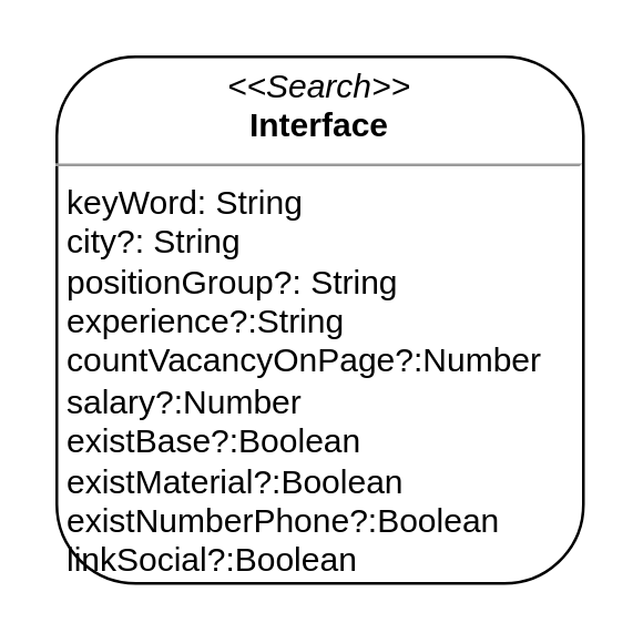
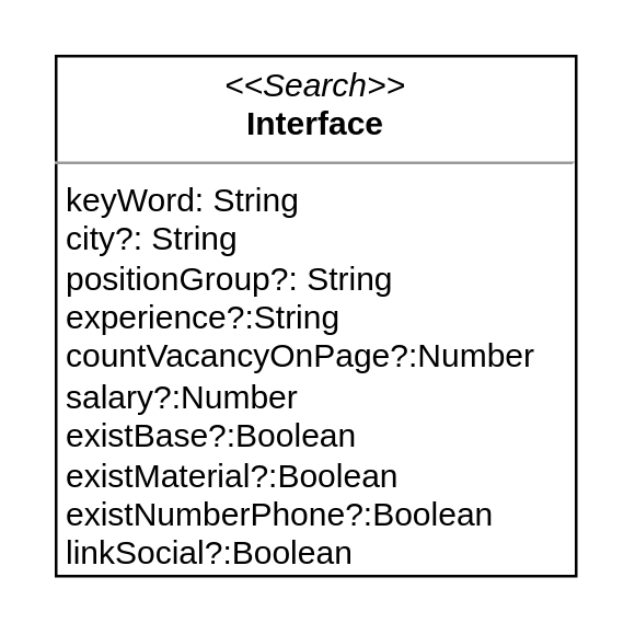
- <mxCell id="2" value="&lt;p style=&quot;margin: 0px ; margin-top: 4px ; text-align: center&quot;&gt;&lt;i&gt;&amp;lt;&amp;lt;Search&amp;gt;&amp;gt;&lt;/i&gt;&lt;br&gt;&lt;b&gt;Interface&lt;/b&gt;&lt;/p&gt;&lt;hr size=&quot;1&quot;&gt;&lt;p style=&quot;margin: 0px ; margin-left: 4px&quot;&gt;keyWord: String&lt;/p&gt;&lt;p style=&quot;margin: 0px ; margin-left: 4px&quot;&gt;city?: String&lt;/p&gt;&lt;p style=&quot;margin: 0px ; margin-left: 4px&quot;&gt;positionGroup?: String&lt;/p&gt;&lt;p style=&quot;margin: 0px ; margin-left: 4px&quot;&gt;experience?:String&lt;/p&gt;&lt;p style=&quot;margin: 0px ; margin-left: 4px&quot;&gt;countVacancyOnPage?:Number&lt;/p&gt;&lt;p style=&quot;margin: 0px ; margin-left: 4px&quot;&gt;salary?:Number&lt;/p&gt;&lt;p style=&quot;margin: 0px ; margin-left: 4px&quot;&gt;existBase?:Boolean&lt;/p&gt;&lt;p style=&quot;margin: 0px ; margin-left: 4px&quot;&gt;existMaterial?:Boolean&lt;/p&gt;&lt;p style=&quot;margin: 0px ; margin-left: 4px&quot;&gt;existNumberPhone?:Boolean&lt;/p&gt;&lt;p style=&quot;margin: 0px ; margin-left: 4px&quot;&gt;linkSocial?:Boolean&amp;nbsp; &amp;nbsp; &amp;nbsp; &amp;nbsp;&lt;/p&gt;" style="verticalAlign=top;align=left;overflow=fill;fontSize=12;fontFamily=Helvetica;html=1;rounded=1;" vertex="1" parent="1"><mxGeometry x="20" y="20" width="190" height="190" as="geometry" /></mxCell>
+ <mxCell id="2" value="&lt;p style=&quot;margin: 0px ; margin-top: 4px ; text-align: center&quot;&gt;&lt;i&gt;&amp;lt;&amp;lt;Search&amp;gt;&amp;gt;&lt;/i&gt;&lt;br&gt;&lt;b&gt;Interface&lt;/b&gt;&lt;/p&gt;&lt;hr size=&quot;1&quot;&gt;&lt;p style=&quot;margin: 0px ; margin-left: 4px&quot;&gt;keyWord: String&lt;/p&gt;&lt;p style=&quot;margin: 0px ; margin-left: 4px&quot;&gt;city?: String&lt;/p&gt;&lt;p style=&quot;margin: 0px ; margin-left: 4px&quot;&gt;positionGroup?: String&lt;/p&gt;&lt;p style=&quot;margin: 0px ; margin-left: 4px&quot;&gt;experience?:String&lt;/p&gt;&lt;p style=&quot;margin: 0px ; margin-left: 4px&quot;&gt;countVacancyOnPage?:Number&lt;/p&gt;&lt;p style=&quot;margin: 0px ; margin-left: 4px&quot;&gt;salary?:Number&lt;/p&gt;&lt;p style=&quot;margin: 0px ; margin-left: 4px&quot;&gt;existBase?:Boolean&lt;/p&gt;&lt;p style=&quot;margin: 0px ; margin-left: 4px&quot;&gt;existMaterial?:Boolean&lt;/p&gt;&lt;p style=&quot;margin: 0px ; margin-left: 4px&quot;&gt;existNumberPhone?:Boolean&lt;/p&gt;&lt;p style=&quot;margin: 0px ; margin-left: 4px&quot;&gt;linkSocial?:Boolean&amp;nbsp; &amp;nbsp; &amp;nbsp; &amp;nbsp;&lt;/p&gt;" style="verticalAlign=top;align=left;overflow=fill;fontSize=12;fontFamily=Helvetica;html=1;" vertex="1" parent="1"><mxGeometry x="20" y="20" width="190" height="190" as="geometry" /></mxCell>
